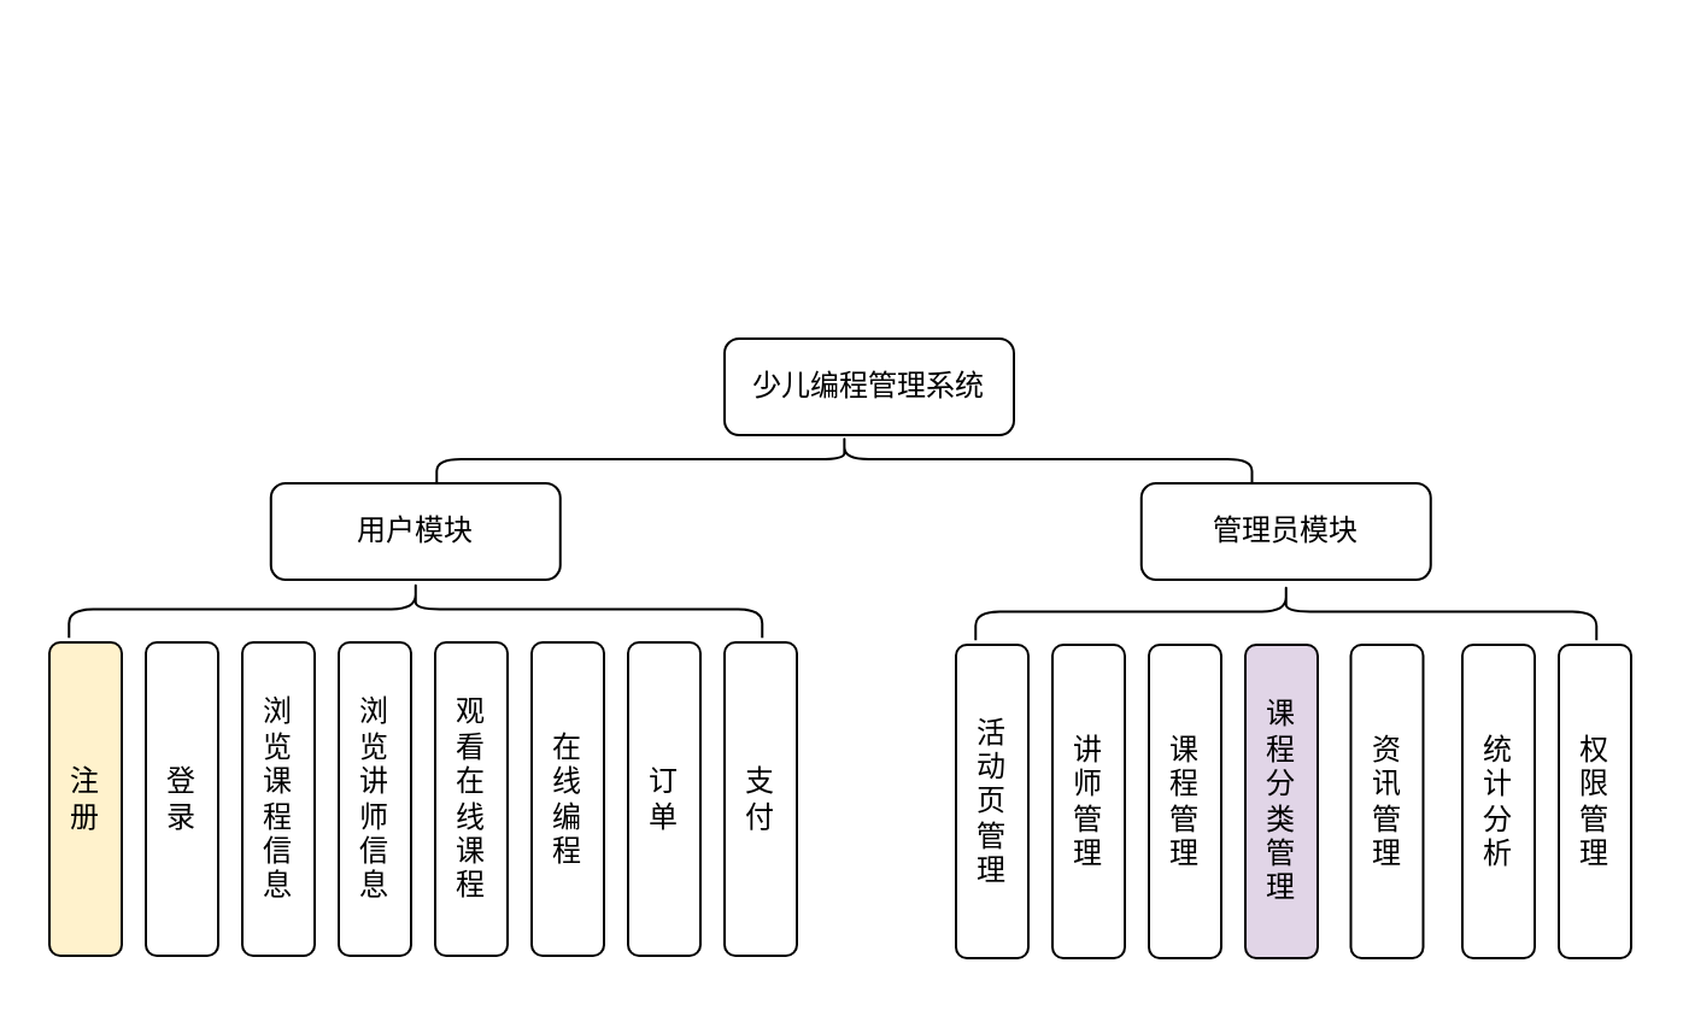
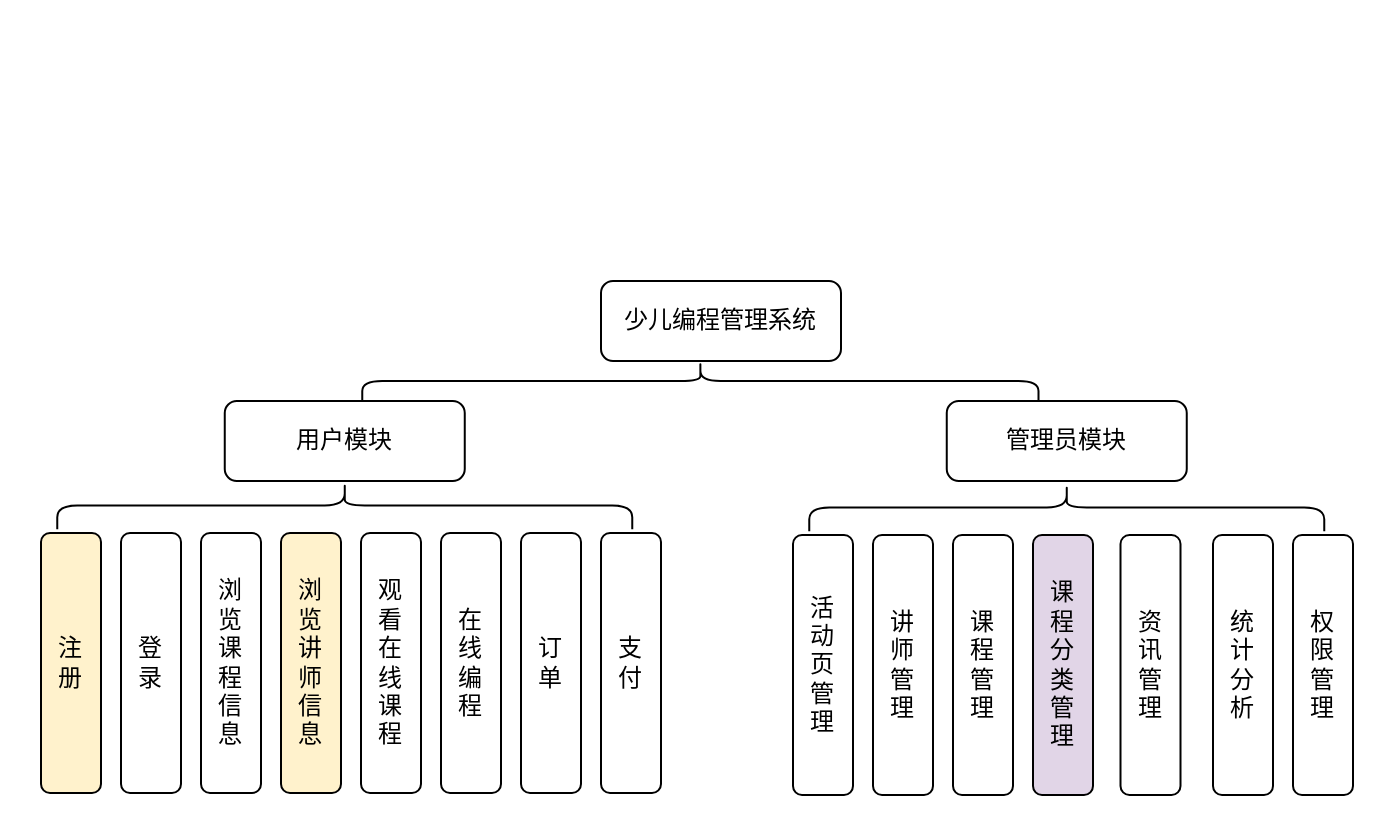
- <mxCell id="8" value="浏&lt;br&gt;览&lt;br&gt;讲&lt;br&gt;师&lt;br&gt;信&lt;br&gt;息" style="rounded=1;whiteSpace=wrap;html=1;strokeWidth=1;rotation=0;" parent="1" vertex="1"><mxGeometry x="140" y="266" width="30" height="130" as="geometry" /></mxCell>
+ <mxCell id="8" value="浏&lt;br&gt;览&lt;br&gt;讲&lt;br&gt;师&lt;br&gt;信&lt;br&gt;息" style="rounded=1;whiteSpace=wrap;html=1;strokeWidth=1;rotation=0;fillColor=#fff2cc;" parent="1" vertex="1"><mxGeometry x="140" y="266" width="30" height="130" as="geometry" /></mxCell>
